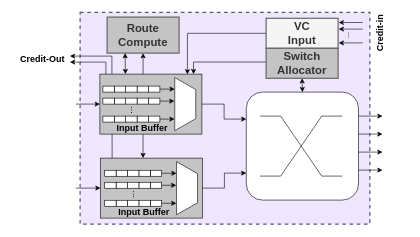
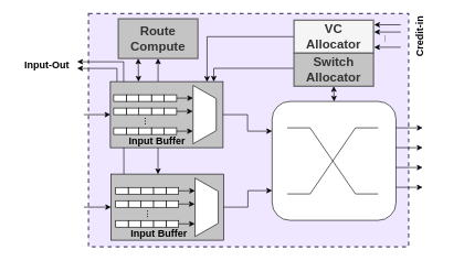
- <mxCell id="8" value="&lt;font style=&quot;font-size: 19px;&quot;&gt;&lt;b&gt;VC&lt;br&gt;Input&lt;/b&gt;&lt;/font&gt;" style="rounded=0;whiteSpace=wrap;html=1;fillColor=#f5f5f5;fontColor=#333333;strokeColor=#666666;strokeWidth=2;" vertex="1" parent="1"><mxGeometry x="443" y="30" width="120" height="50" as="geometry" /></mxCell>
+ <mxCell id="8" value="&lt;font style=&quot;font-size: 19px;&quot;&gt;&lt;b&gt;VC&lt;br&gt;Allocator&lt;/b&gt;&lt;/font&gt;" style="rounded=0;whiteSpace=wrap;html=1;fillColor=#f5f5f5;fontColor=#333333;strokeColor=#666666;strokeWidth=2;" vertex="1" parent="1"><mxGeometry x="443" y="30" width="120" height="50" as="geometry" /></mxCell>
- <mxCell id="91" value="&lt;font style=&quot;font-size: 15px;&quot;&gt;&lt;b&gt;Credit-Out&lt;/b&gt;&lt;/font&gt;" style="text;html=1;align=center;verticalAlign=middle;resizable=0;points=[];autosize=1;strokeColor=none;fillColor=none;" vertex="1" parent="1"><mxGeometry x="20" y="83" width="100" height="30" as="geometry" /></mxCell>
+ <mxCell id="91" value="&lt;font style=&quot;font-size: 15px;&quot;&gt;&lt;b&gt;Input-Out&lt;/b&gt;&lt;/font&gt;" style="text;html=1;align=center;verticalAlign=middle;resizable=0;points=[];autosize=1;strokeColor=none;fillColor=none;" vertex="1" parent="1"><mxGeometry x="20" y="83" width="100" height="30" as="geometry" /></mxCell>
